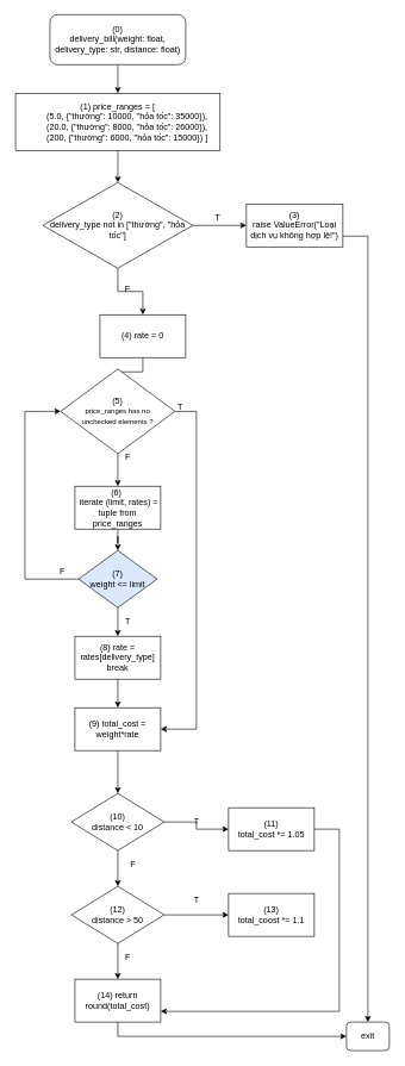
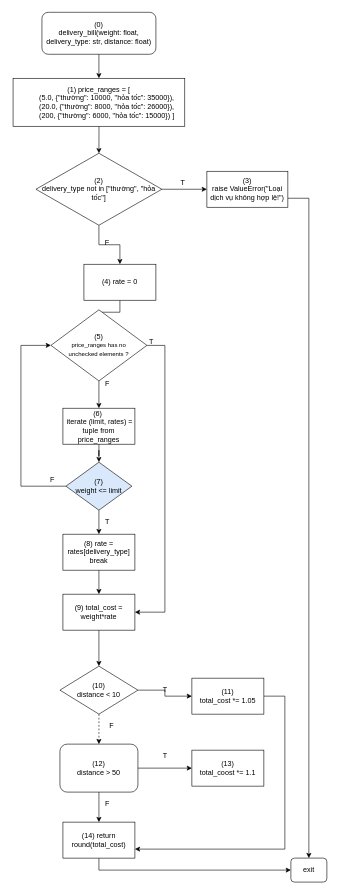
- <mxCell id="32" value="" style="edgeStyle=orthogonalEdgeStyle;rounded=0;orthogonalLoop=1;jettySize=auto;html=1;" parent="1" source="33" target="38" edge="1"><mxGeometry relative="1" as="geometry" /></mxCell>
+ <mxCell id="32" value="" style="edgeStyle=orthogonalEdgeStyle;rounded=0;orthogonalLoop=1;jettySize=auto;html=1;dashed=1;" parent="1" source="33" target="38" edge="1"><mxGeometry relative="1" as="geometry" /></mxCell>
- <mxCell id="38" value="(12)&lt;div&gt;distance &amp;gt; 50&lt;/div&gt;" style="rhombus;whiteSpace=wrap;html=1;rounded=0;" parent="1" vertex="1"><mxGeometry x="99.01" y="1240" width="130" height="80" as="geometry" /></mxCell>
+ <mxCell id="38" value="(12)&lt;div&gt;distance &amp;gt; 50&lt;/div&gt;" style="whiteSpace=wrap;html=1;rounded=1;" parent="1" vertex="1"><mxGeometry x="99.01" y="1240" width="130" height="80" as="geometry" /></mxCell>
